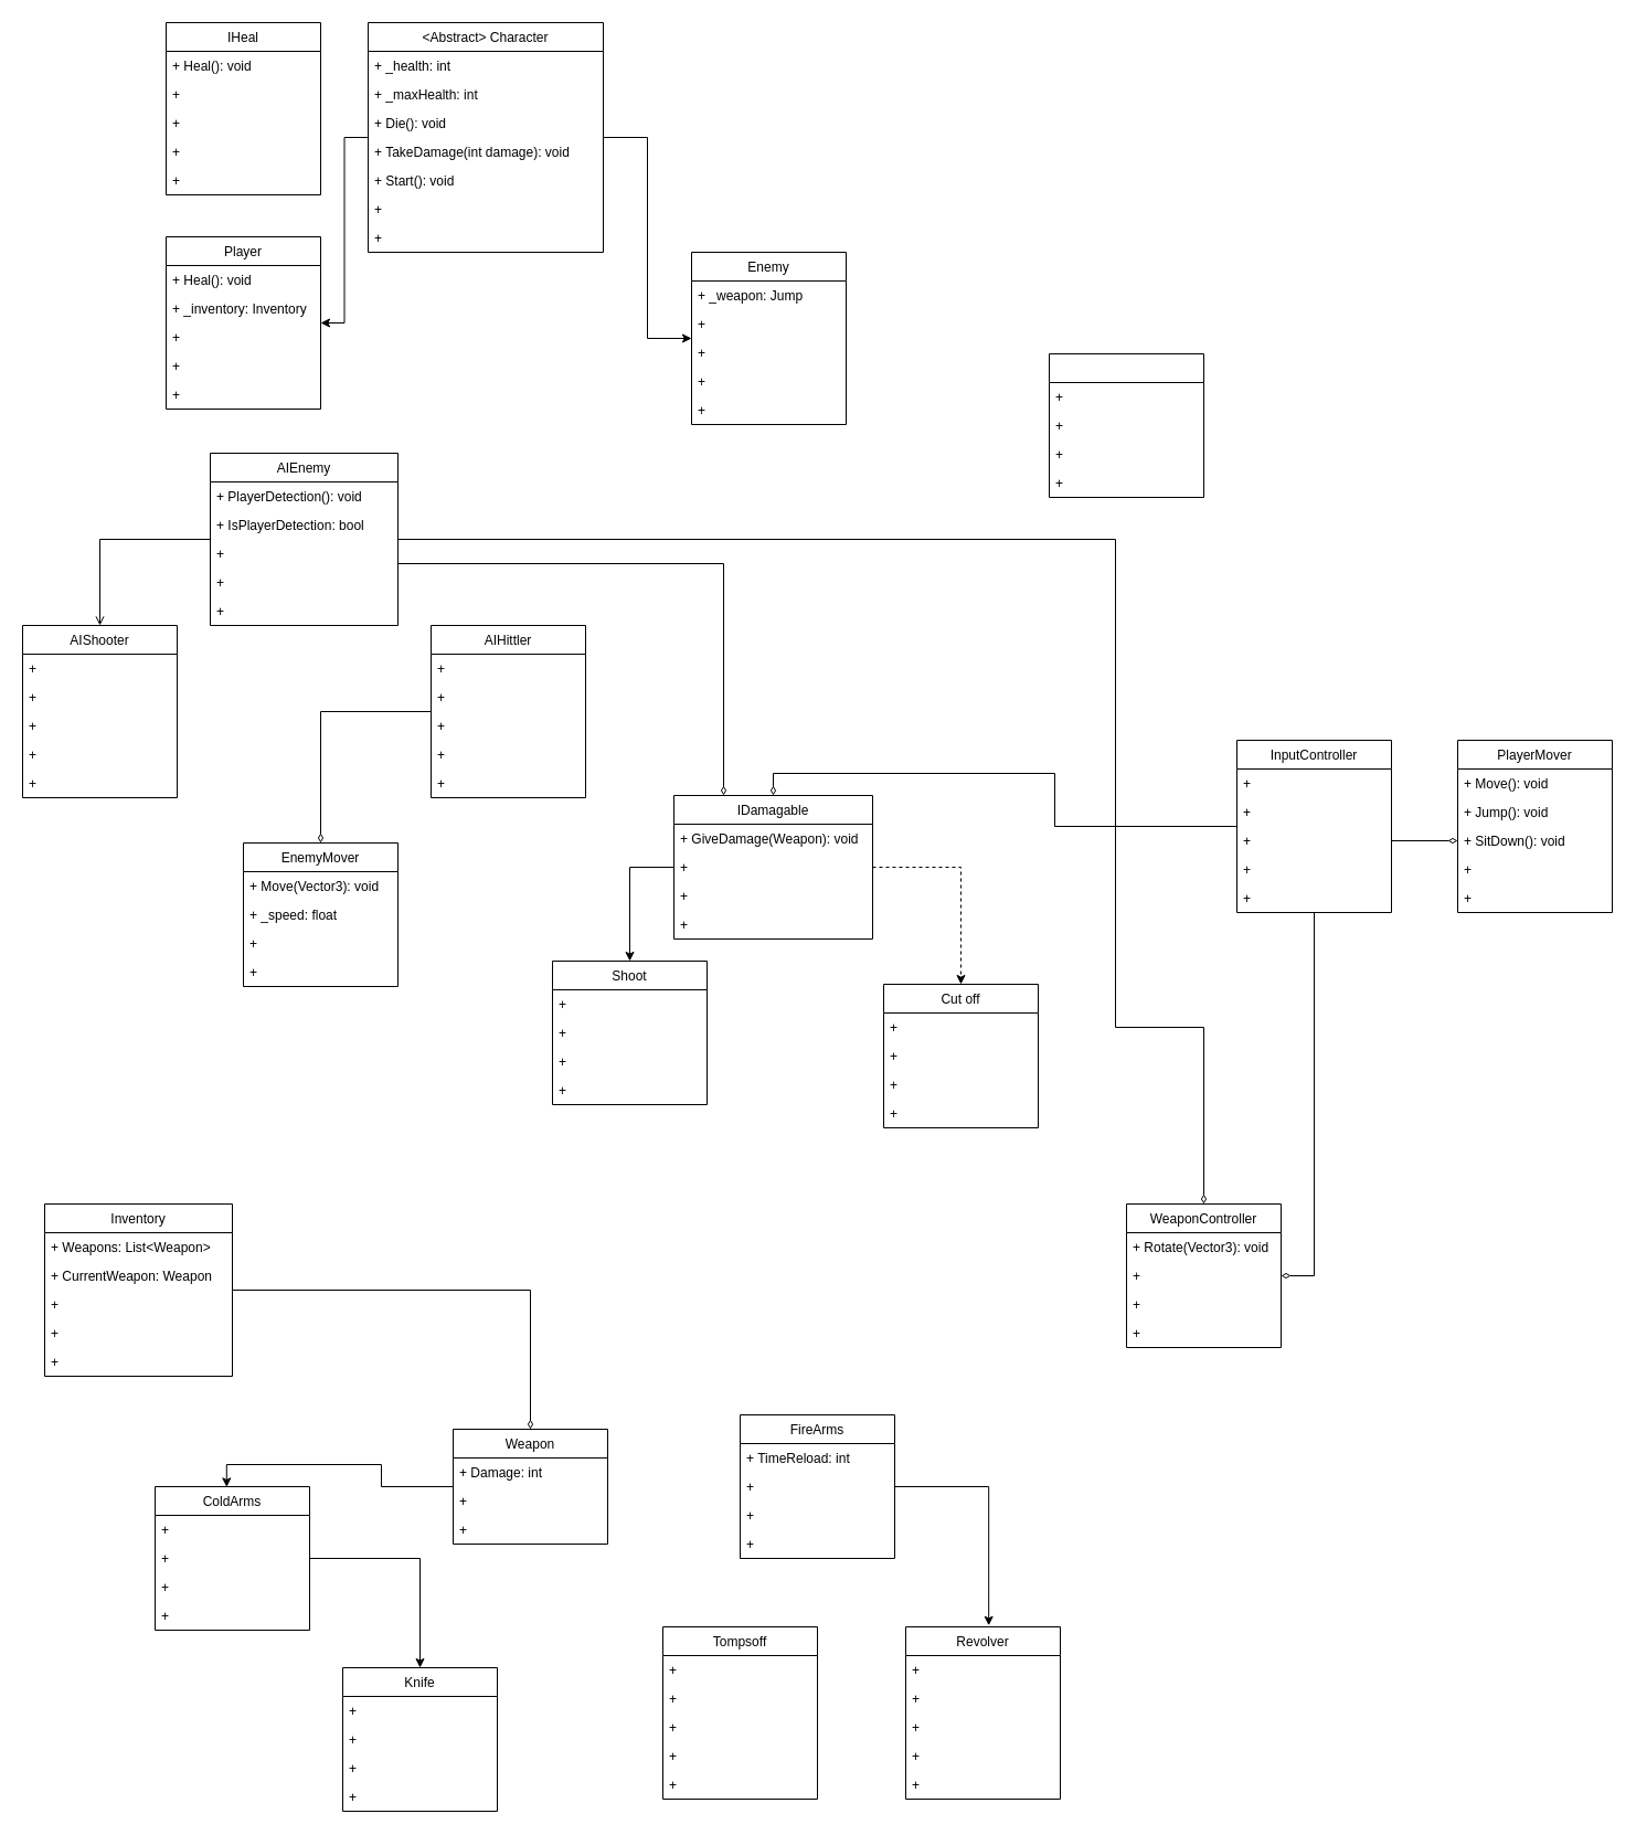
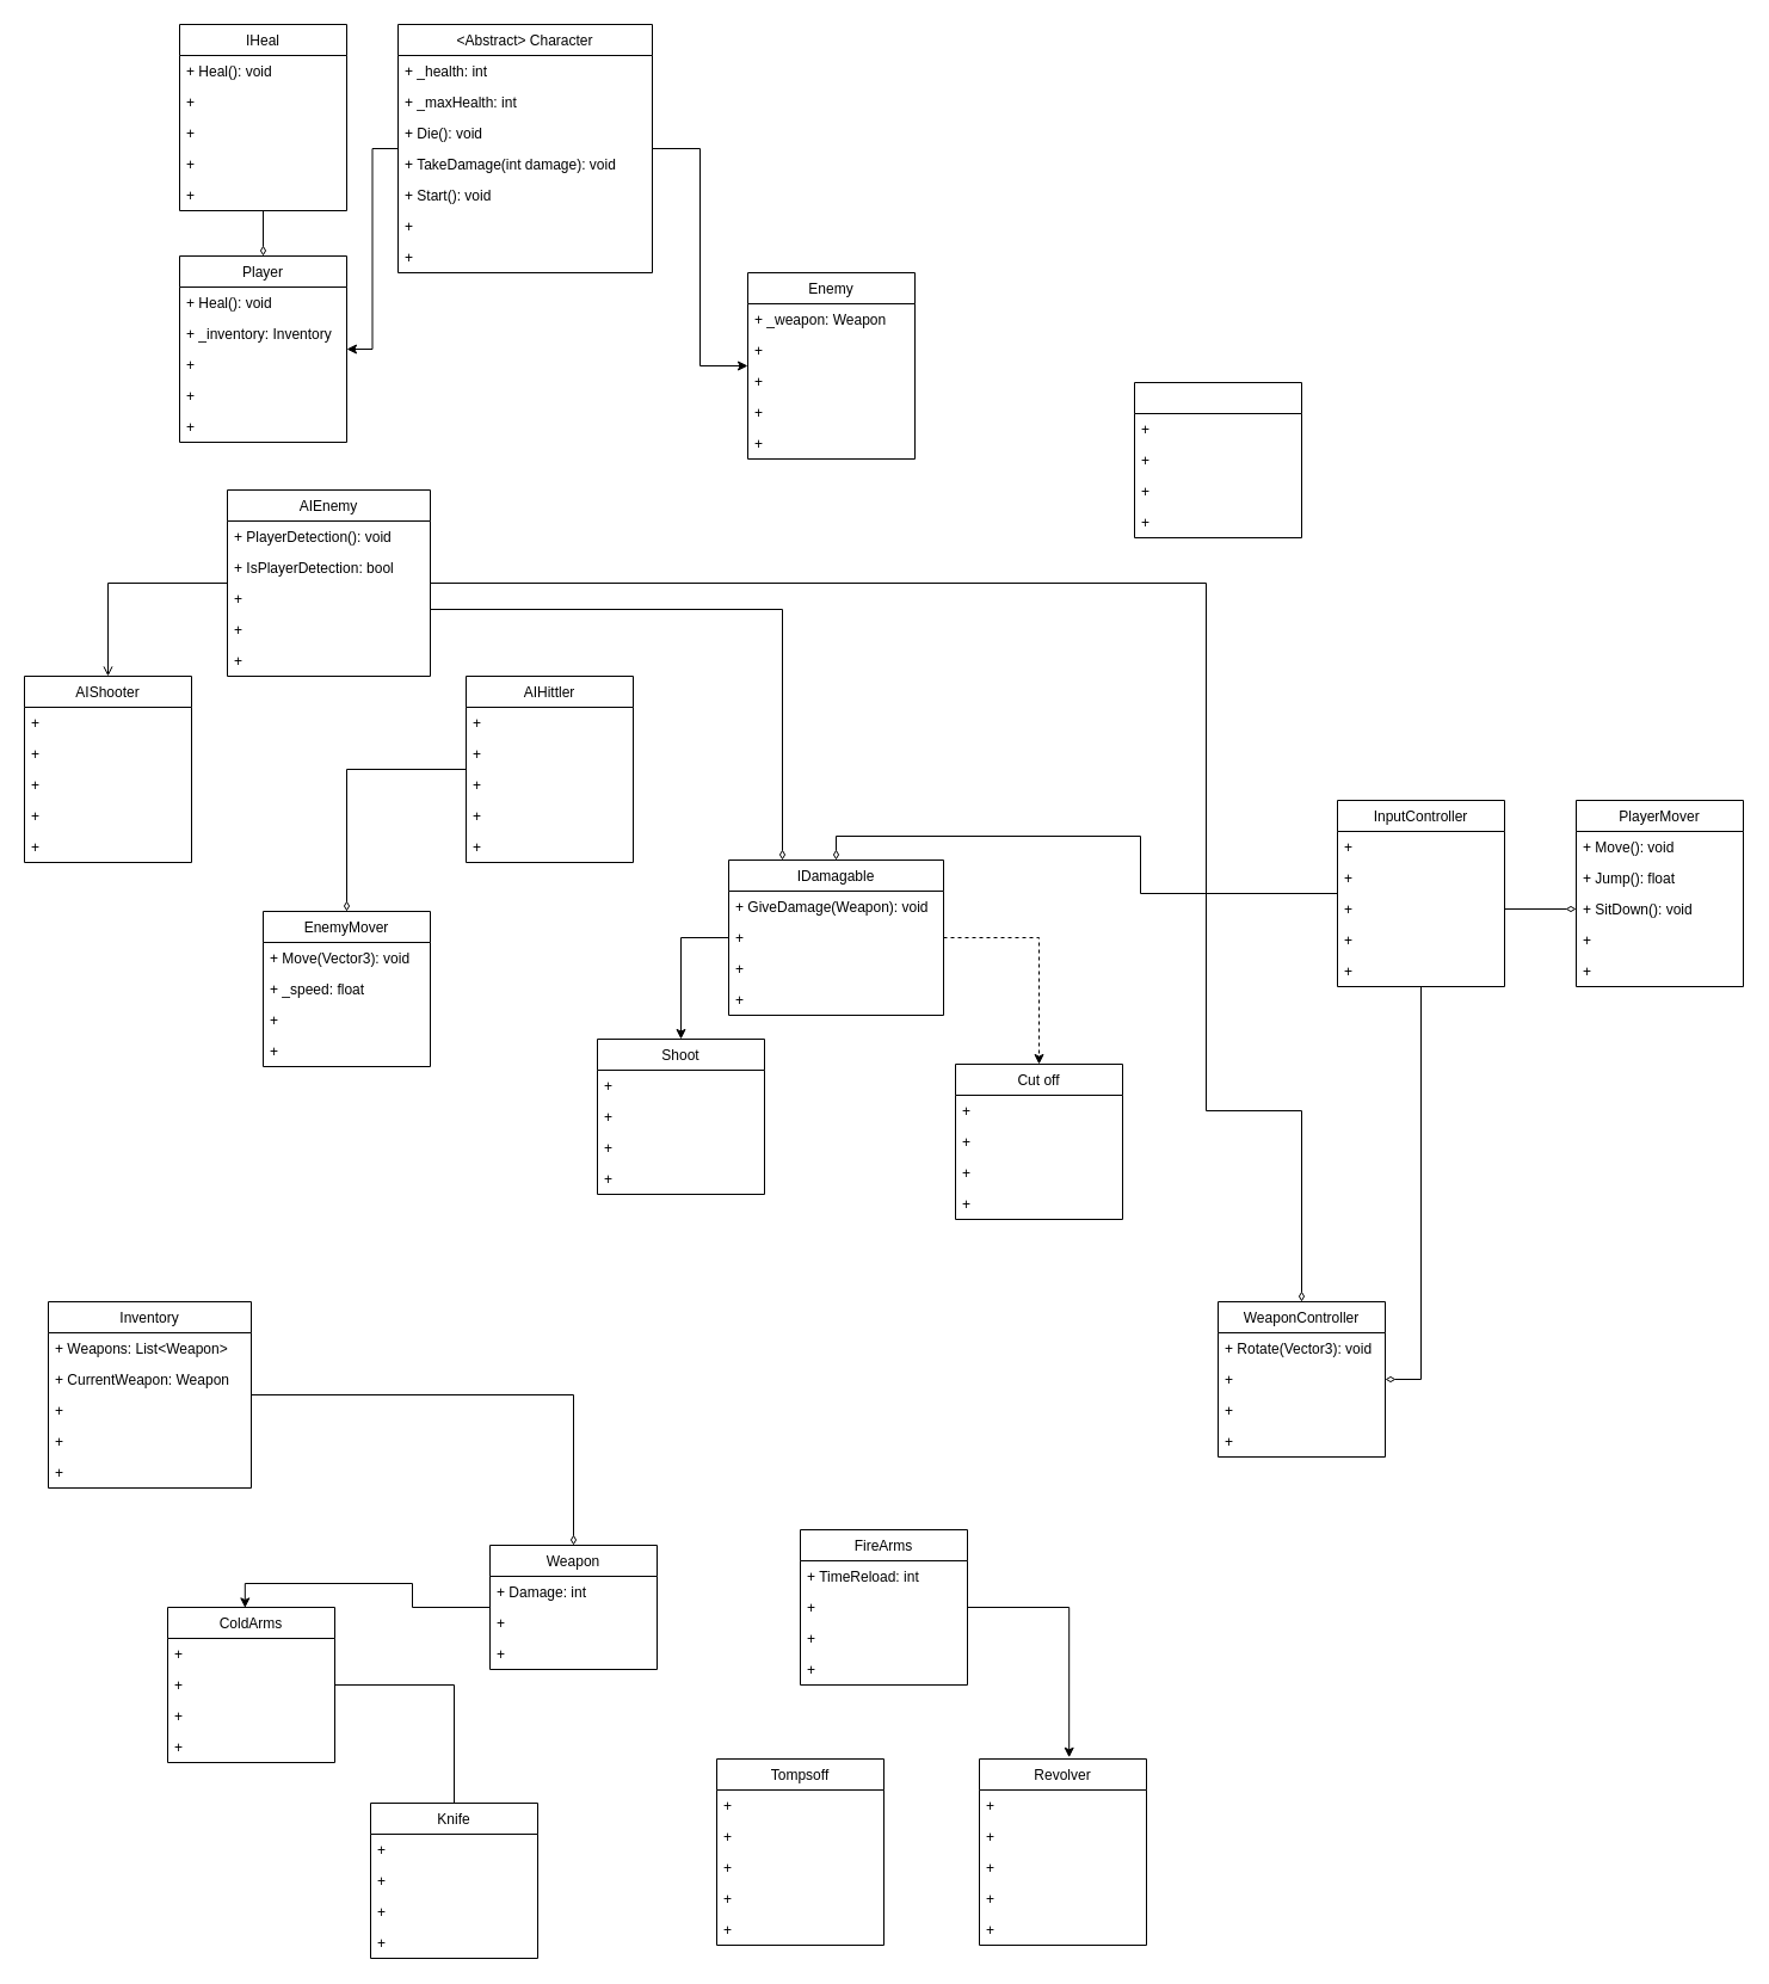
+ <mxCell id="29" style="edgeStyle=orthogonalEdgeStyle;rounded=0;orthogonalLoop=1;jettySize=auto;html=1;entryX=0.5;entryY=0;entryDx=0;entryDy=0;endArrow=diamondThin;endFill=0;" parent="1" source="30" target="17" edge="1"><mxGeometry relative="1" as="geometry" /></mxCell>
- <mxCell id="24" value="+ _weapon: Jump" style="text;strokeColor=none;fillColor=none;align=left;verticalAlign=top;spacingLeft=4;spacingRight=4;overflow=hidden;rotatable=0;points=[[0,0.5],[1,0.5]];portConstraint=eastwest;" parent="23" vertex="1"><mxGeometry y="26" width="140" height="26" as="geometry" /></mxCell>
+ <mxCell id="24" value="+ _weapon: Weapon" style="text;strokeColor=none;fillColor=none;align=left;verticalAlign=top;spacingLeft=4;spacingRight=4;overflow=hidden;rotatable=0;points=[[0,0.5],[1,0.5]];portConstraint=eastwest;" parent="23" vertex="1"><mxGeometry y="26" width="140" height="26" as="geometry" /></mxCell>
- <mxCell id="46" value="+ Jump(): void" style="text;strokeColor=none;fillColor=none;align=left;verticalAlign=top;spacingLeft=4;spacingRight=4;overflow=hidden;rotatable=0;points=[[0,0.5],[1,0.5]];portConstraint=eastwest;" vertex="1" parent="44"><mxGeometry y="52" width="140" height="26" as="geometry" /></mxCell>
+ <mxCell id="46" value="+ Jump(): float" style="text;strokeColor=none;fillColor=none;align=left;verticalAlign=top;spacingLeft=4;spacingRight=4;overflow=hidden;rotatable=0;points=[[0,0.5],[1,0.5]];portConstraint=eastwest;" vertex="1" parent="44"><mxGeometry y="52" width="140" height="26" as="geometry" /></mxCell>
- <mxCell id="86" style="edgeStyle=orthogonalEdgeStyle;rounded=0;orthogonalLoop=1;jettySize=auto;html=1;endArrow=classic;endFill=1;" edge="1" parent="1" source="87" target="92"><mxGeometry relative="1" as="geometry" /></mxCell>
+ <mxCell id="86" style="edgeStyle=orthogonalEdgeStyle;rounded=0;orthogonalLoop=1;jettySize=auto;html=1;endArrow=none;endFill=1;" edge="1" parent="1" source="87" target="92"><mxGeometry relative="1" as="geometry" /></mxCell>
